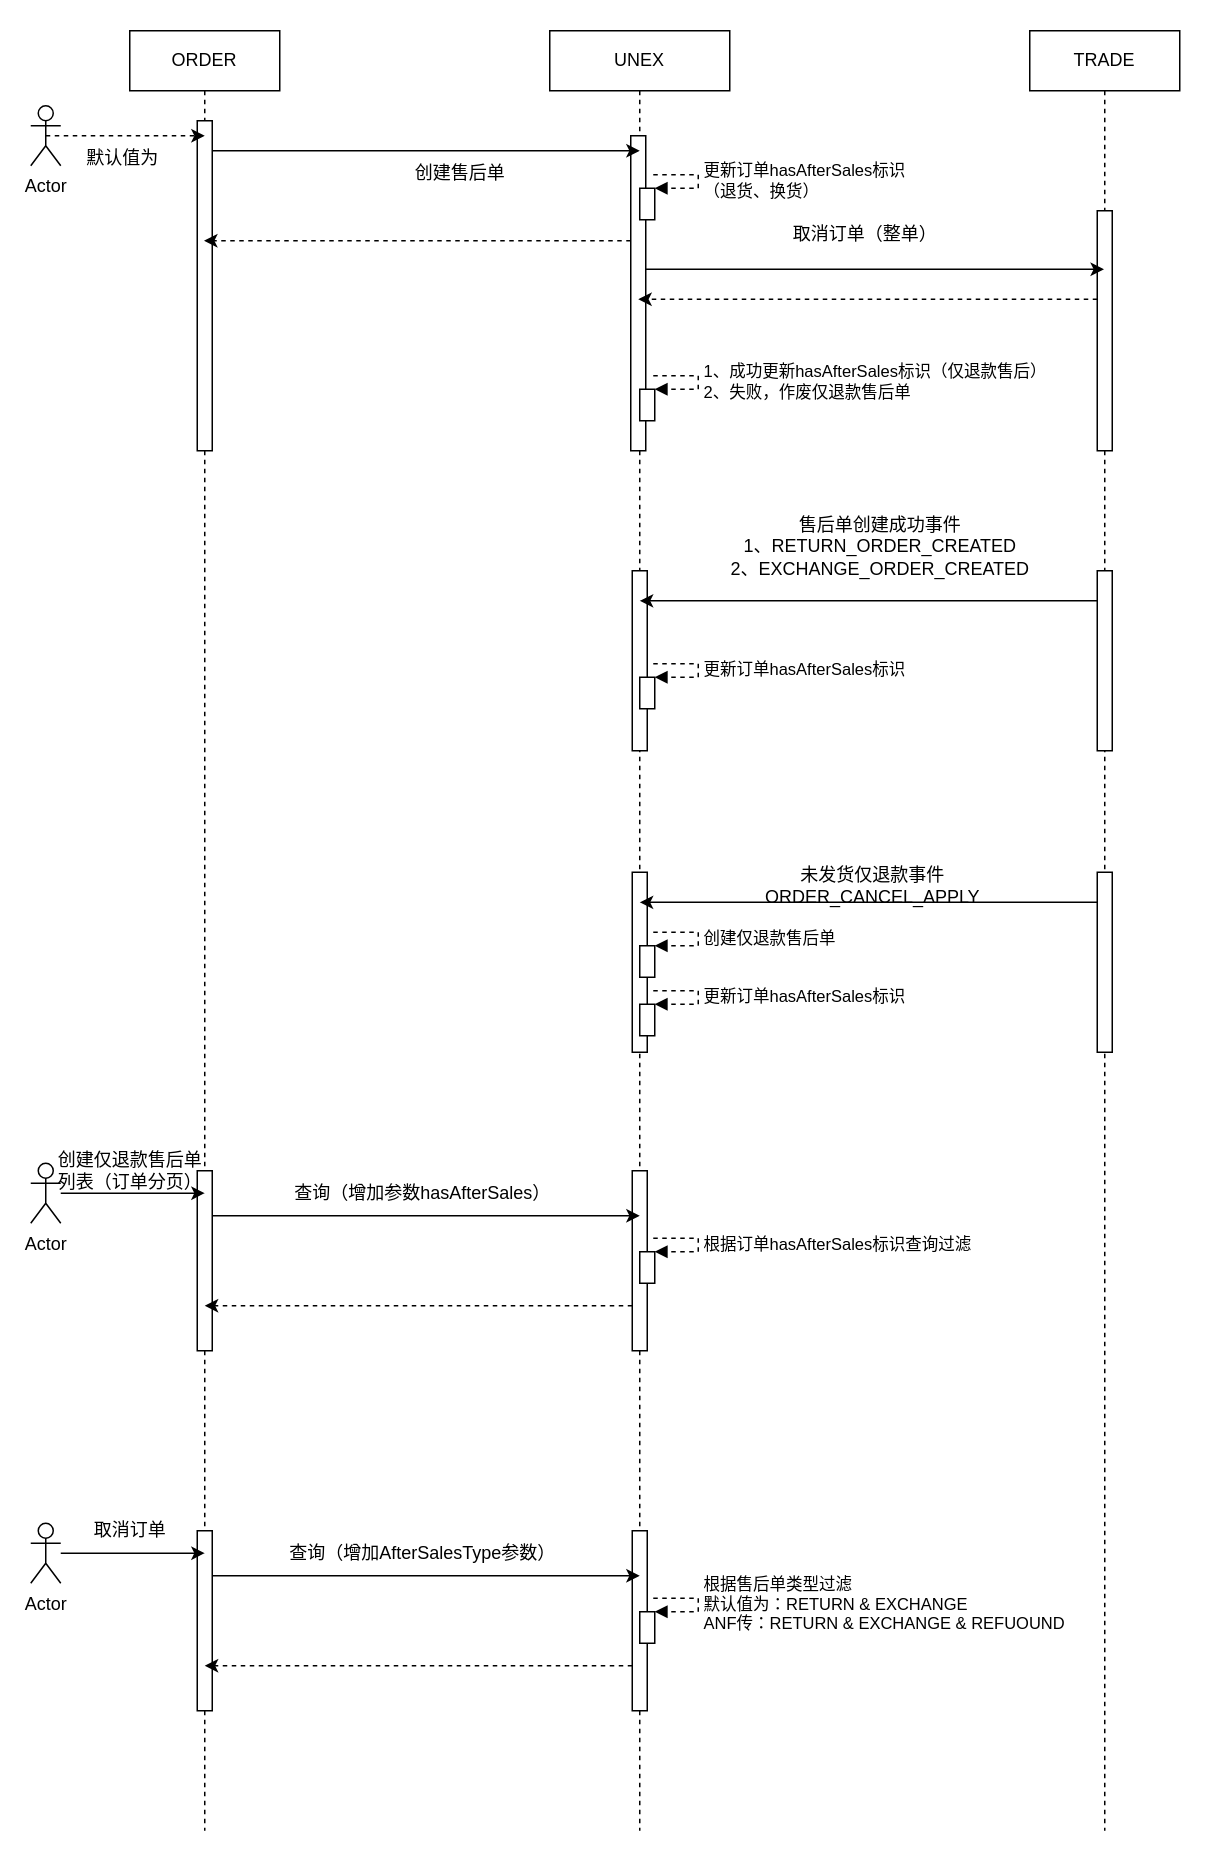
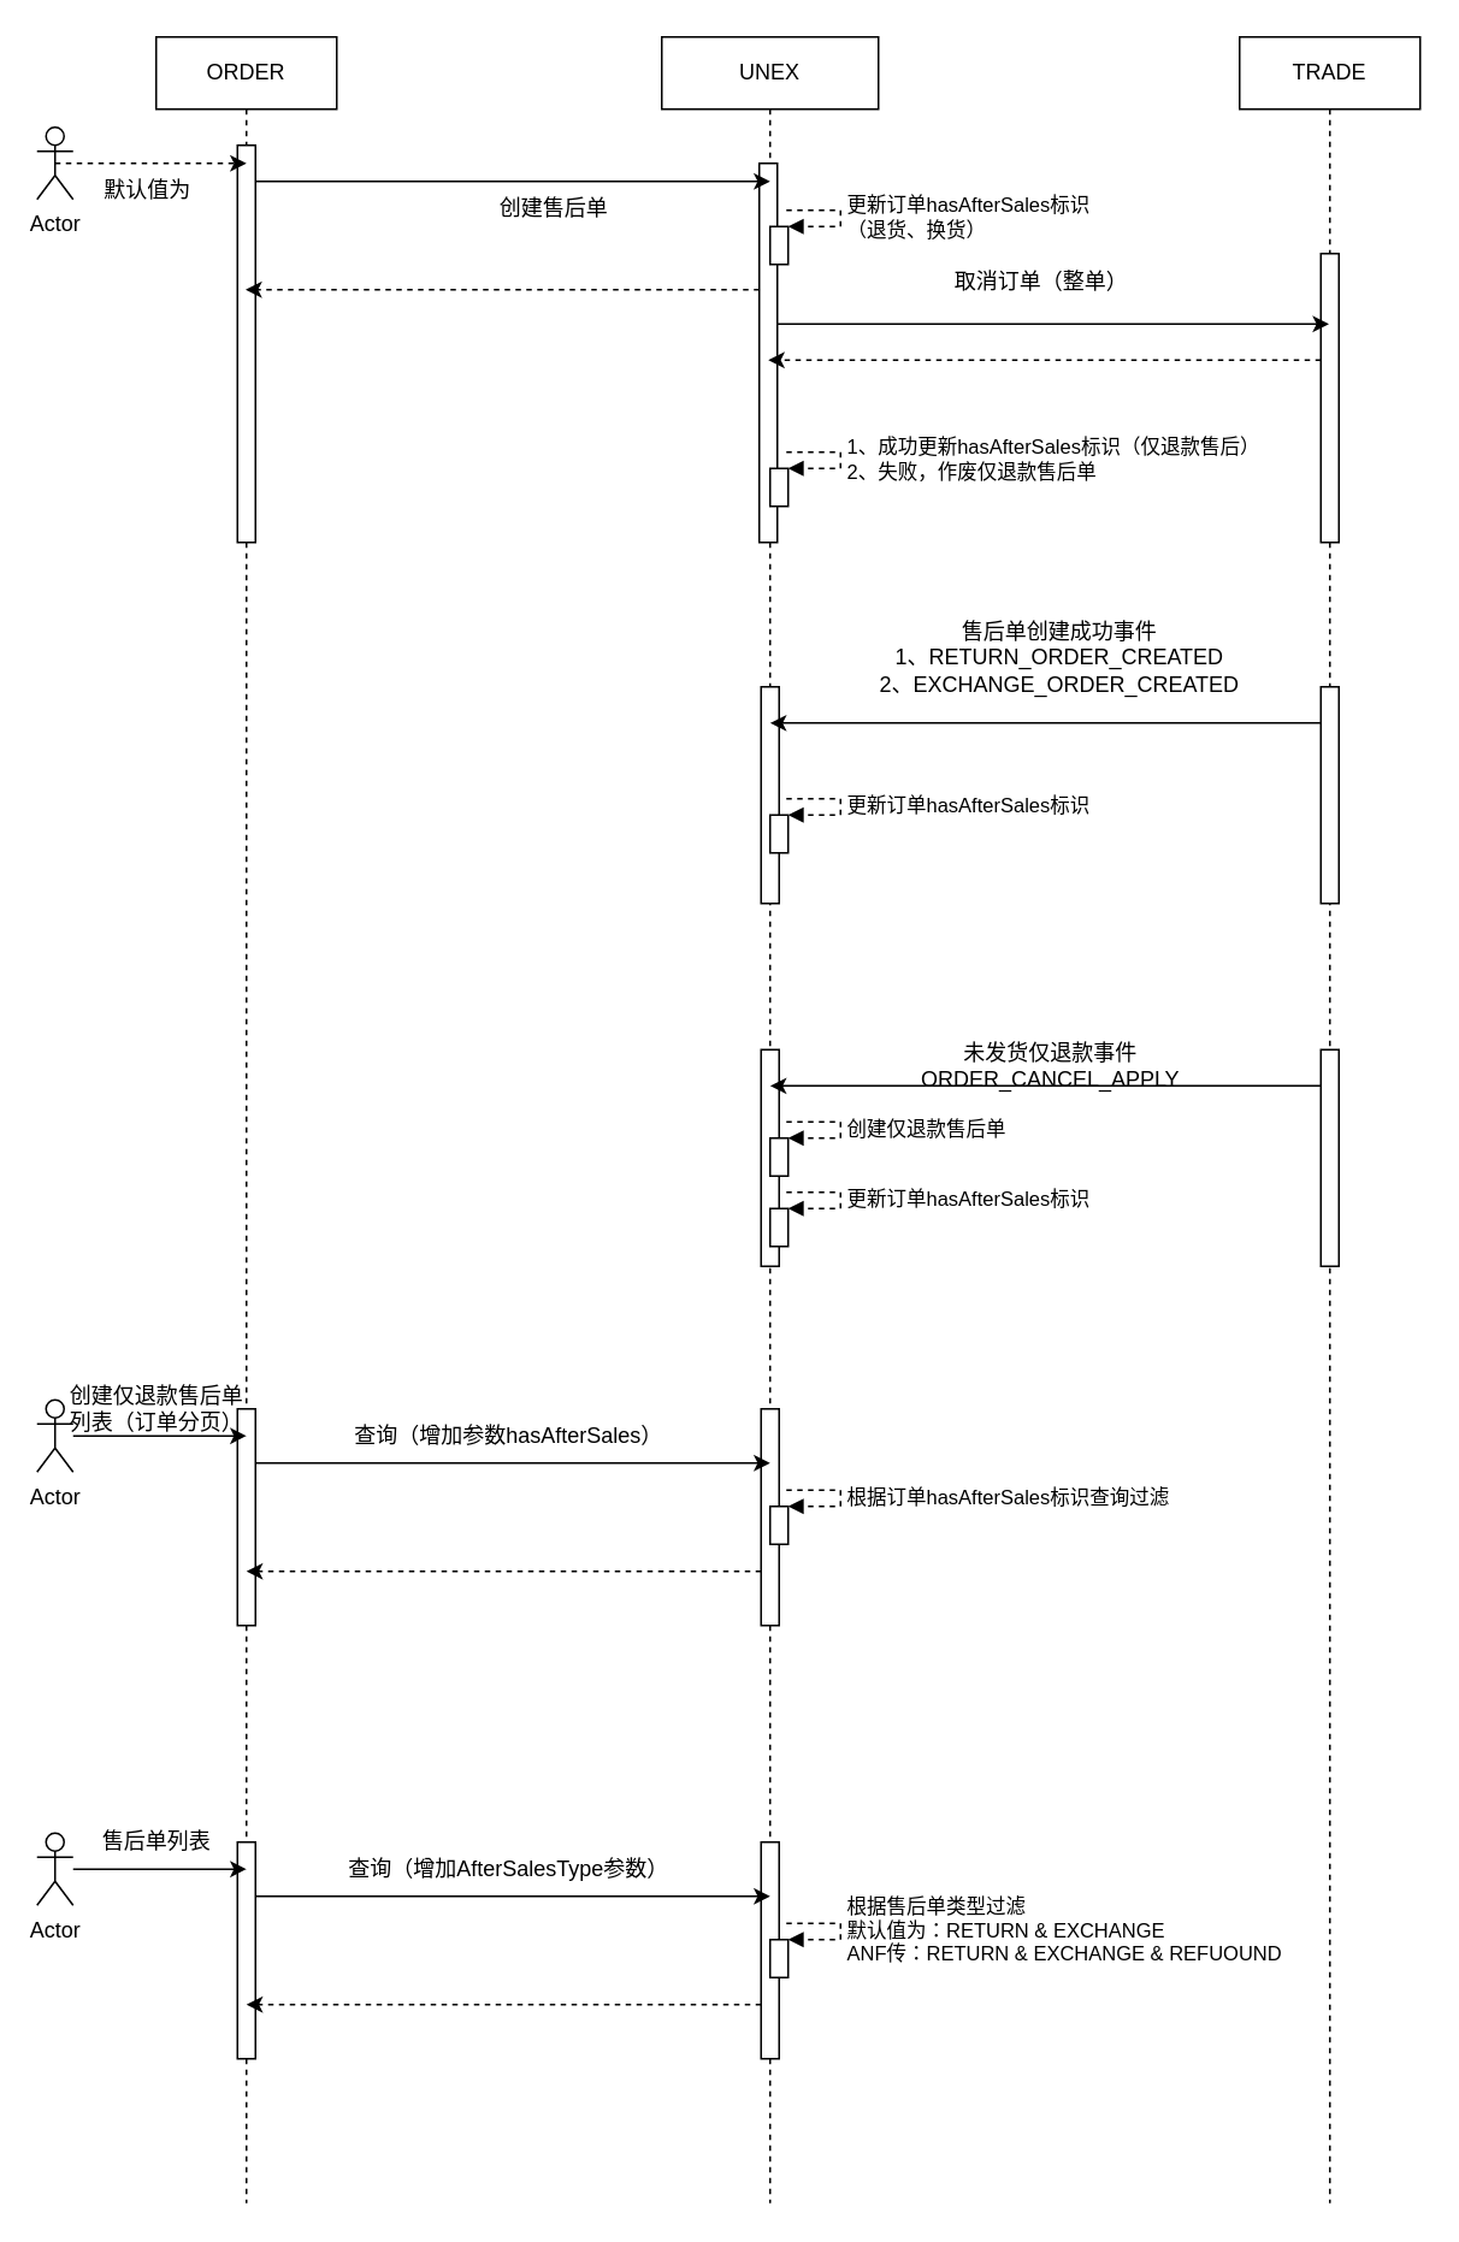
- <mxCell id="49" value="取消订单" style="text;html=1;align=center;verticalAlign=middle;resizable=0;points=[];autosize=1;strokeColor=none;fillColor=none;" vertex="1" parent="1"><mxGeometry x="46" y="1005" width="80" height="30" as="geometry" /></mxCell>
+ <mxCell id="49" value="售后单列表" style="text;html=1;align=center;verticalAlign=middle;resizable=0;points=[];autosize=1;strokeColor=none;fillColor=none;" vertex="1" parent="1"><mxGeometry x="46" y="1005" width="80" height="30" as="geometry" /></mxCell>
